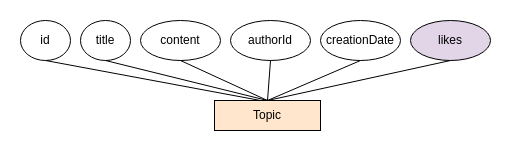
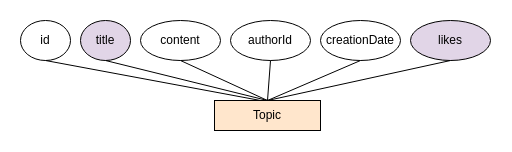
- <mxCell id="3" value="title" style="ellipse;whiteSpace=wrap;html=1;" vertex="1" parent="1"><mxGeometry x="80" y="20" width="50" height="40" as="geometry" /></mxCell>
+ <mxCell id="3" value="title" style="ellipse;whiteSpace=wrap;html=1;fillColor=#e1d5e7;" vertex="1" parent="1"><mxGeometry x="80" y="20" width="50" height="40" as="geometry" /></mxCell>
